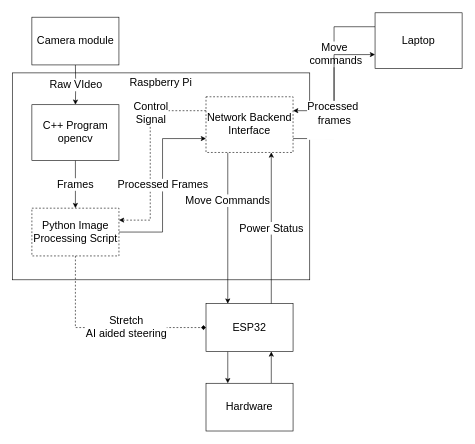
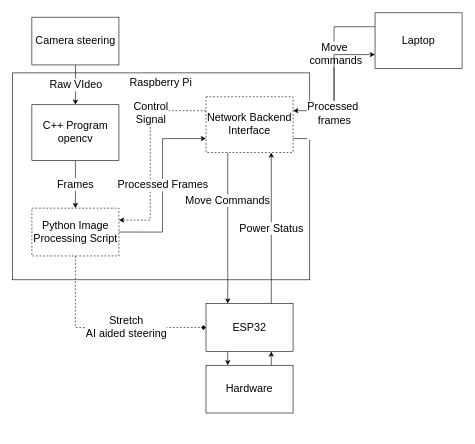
- <mxCell id="4" value="Camera module" style="whiteSpace=wrap;html=1;fontSize=18;verticalAlign=middle;" parent="1" vertex="1"><mxGeometry x="52.661" y="28" width="145.161" height="79.615" as="geometry" /></mxCell>
+ <mxCell id="4" value="Camera steering" style="whiteSpace=wrap;html=1;fontSize=18;verticalAlign=middle;" parent="1" vertex="1"><mxGeometry x="52.661" y="28" width="145.161" height="79.615" as="geometry" /></mxCell>
- <mxCell id="21" value="Hardware" style="whiteSpace=wrap;html=1;fontSize=18;verticalAlign=middle;" parent="1" vertex="1"><mxGeometry x="342.984" y="638.385" width="145.161" height="79.615" as="geometry" /></mxCell>
+ <mxCell id="21" value="Hardware" style="whiteSpace=wrap;html=1;fontSize=18;verticalAlign=middle;" parent="1" vertex="1"><mxGeometry x="342.984" y="608.385" width="145.161" height="79.615" as="geometry" /></mxCell>
